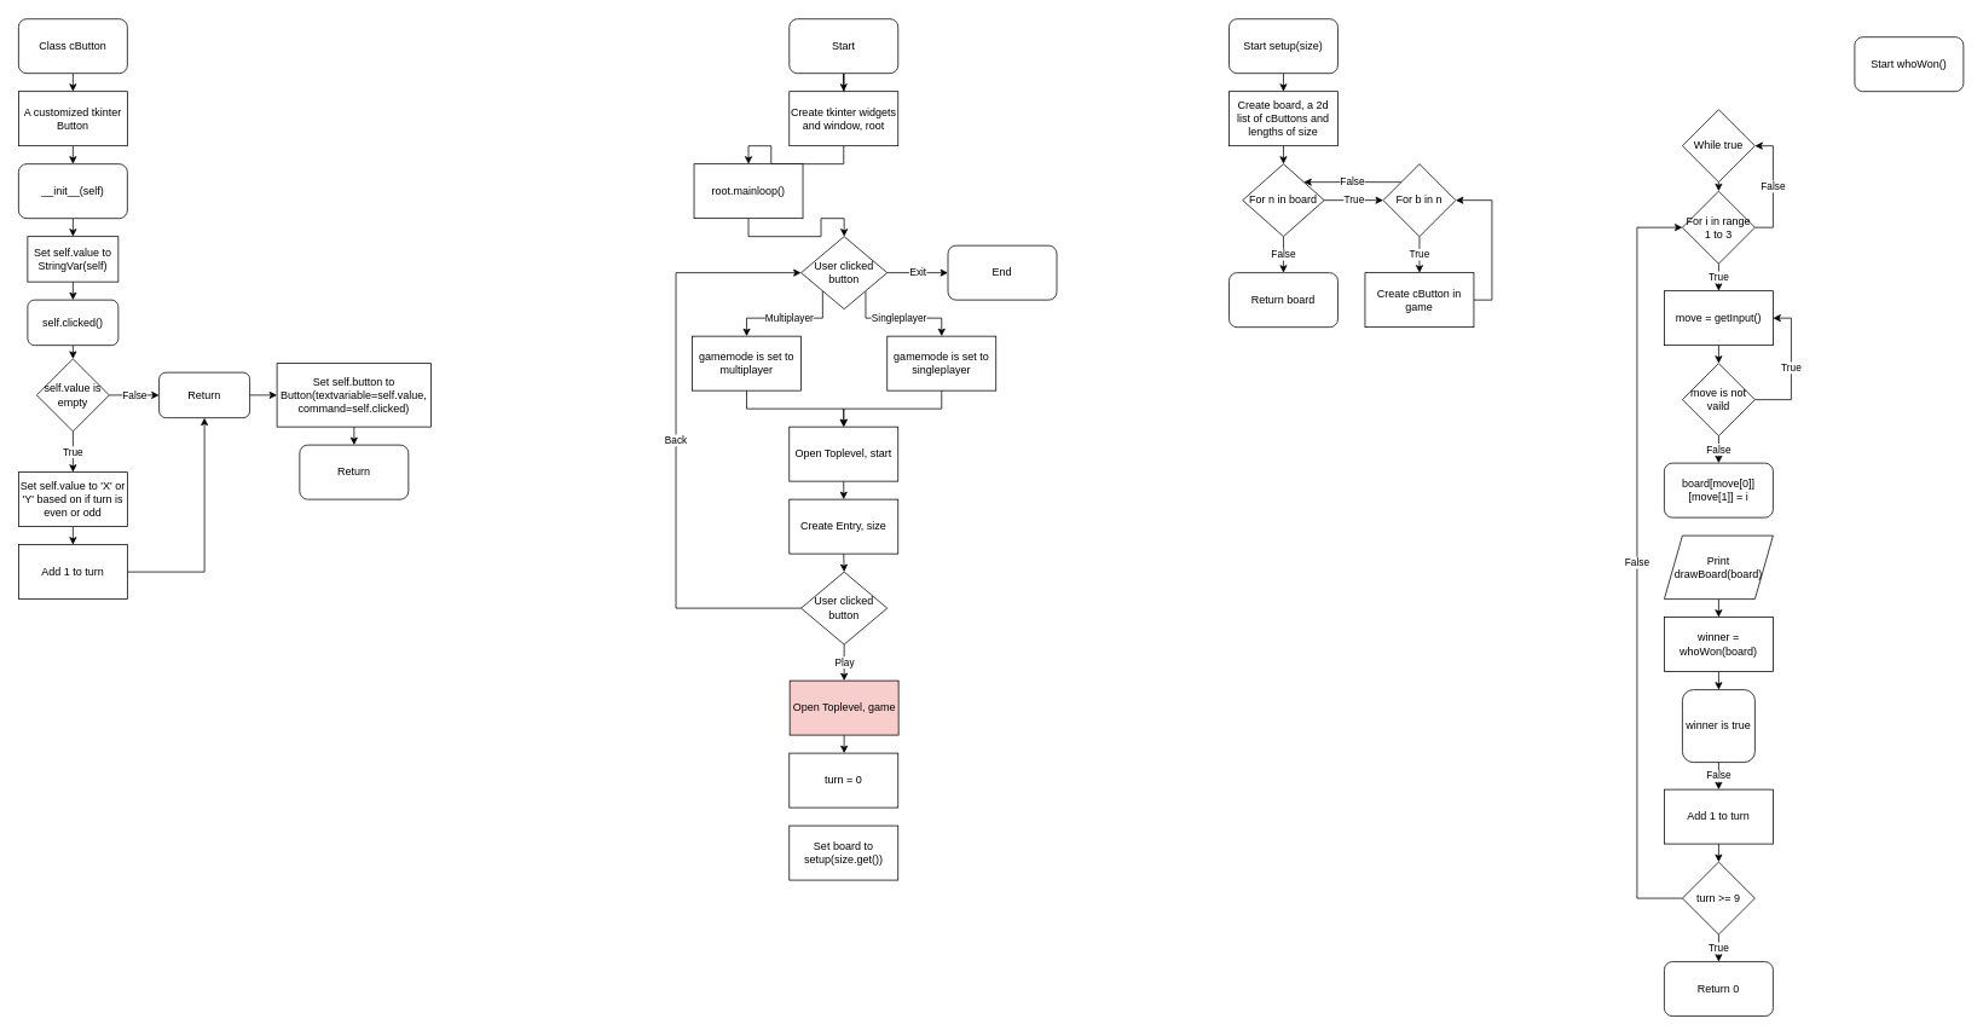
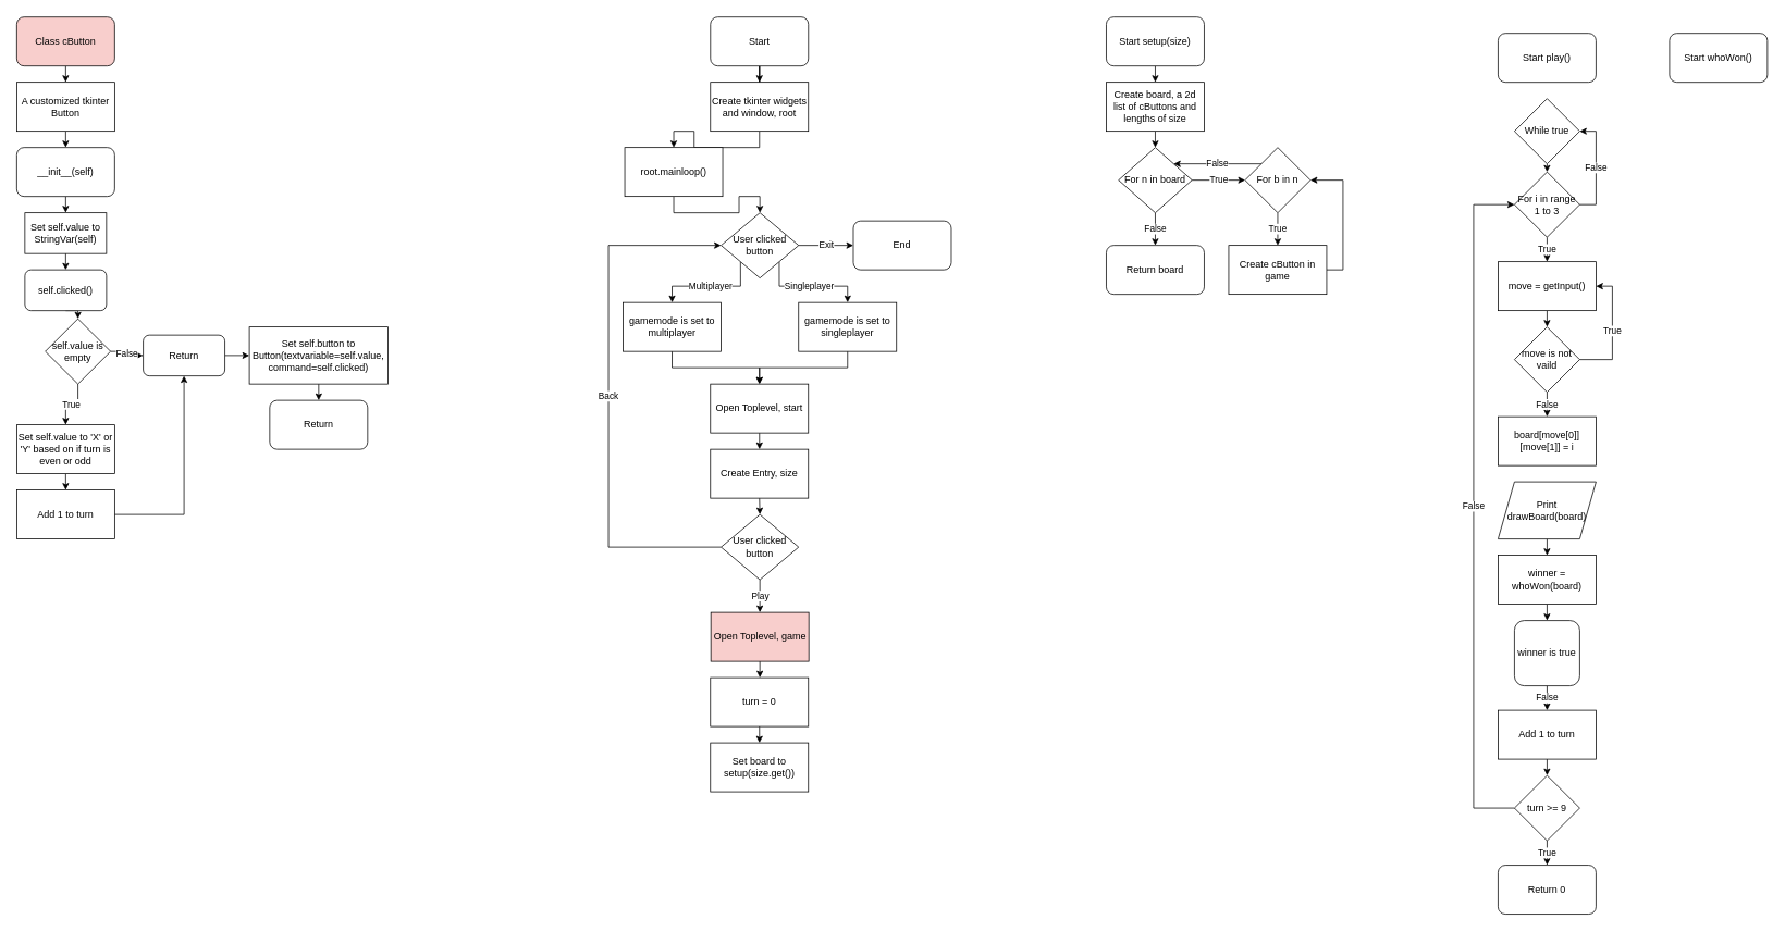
- <mxCell id="54" value="Class cButton" style="rounded=1;whiteSpace=wrap;html=1;" vertex="1" parent="1"><mxGeometry x="20" width="120" height="60" as="geometry" y="20" /></mxCell>
+ <mxCell id="54" value="Class cButton" style="rounded=1;whiteSpace=wrap;html=1;fillColor=#f8cecc;" vertex="1" parent="1"><mxGeometry x="20" width="120" height="60" as="geometry" y="20" /></mxCell>
+ <mxCell id="88" value="Start play()" style="rounded=1;whiteSpace=wrap;html=1;" vertex="1" parent="1"><mxGeometry x="1835" y="40" width="120" height="60" as="geometry" /></mxCell>
- <mxCell id="80" value="self.value is empty" style="rhombus;whiteSpace=wrap;html=1;" vertex="1" parent="1"><mxGeometry x="40" y="395" width="80" height="80" as="geometry" /></mxCell>
+ <mxCell id="80" value="self.value is empty" style="rhombus;whiteSpace=wrap;html=1;" vertex="1" parent="1"><mxGeometry x="55" y="390" width="80" height="80" as="geometry" /></mxCell>
- <mxCell id="18" value="board[move[0]][move[1]] = i" style="whiteSpace=wrap;html=1;rounded=1;" vertex="1" parent="1"><mxGeometry x="1835" y="510" width="120" height="60" as="geometry" /></mxCell>
+ <mxCell id="18" value="board[move[0]][move[1]] = i" style="rounded=0;whiteSpace=wrap;html=1;" vertex="1" parent="1"><mxGeometry x="1835" y="510" width="120" height="60" as="geometry" /></mxCell>
+ <mxCell id="74" style="edgeStyle=orthogonalEdgeStyle;rounded=0;orthogonalLoop=1;jettySize=auto;html=1;exitX=0.5;exitY=1;exitDx=0;exitDy=0;entryX=0.5;entryY=0;entryDx=0;entryDy=0;" edge="1" parent="1" source="75" target="50"><mxGeometry relative="1" as="geometry" /></mxCell>
